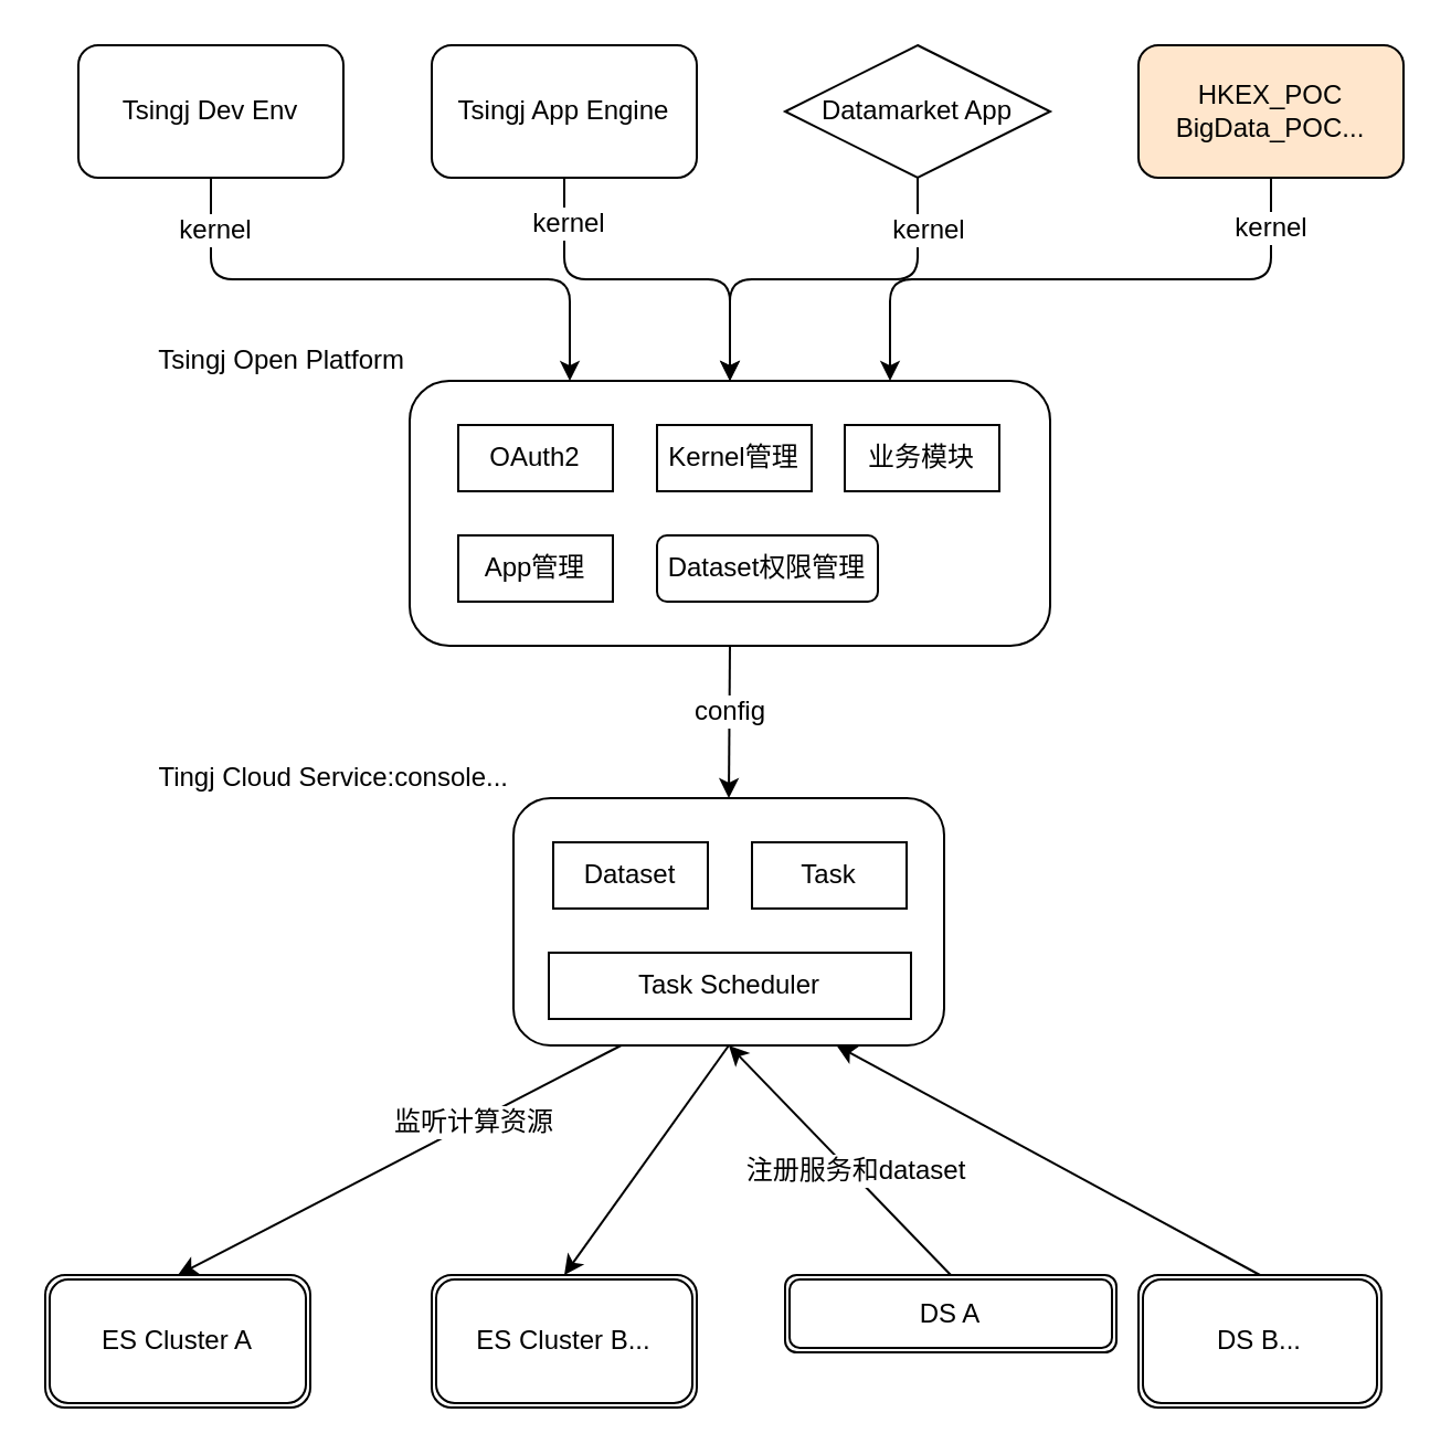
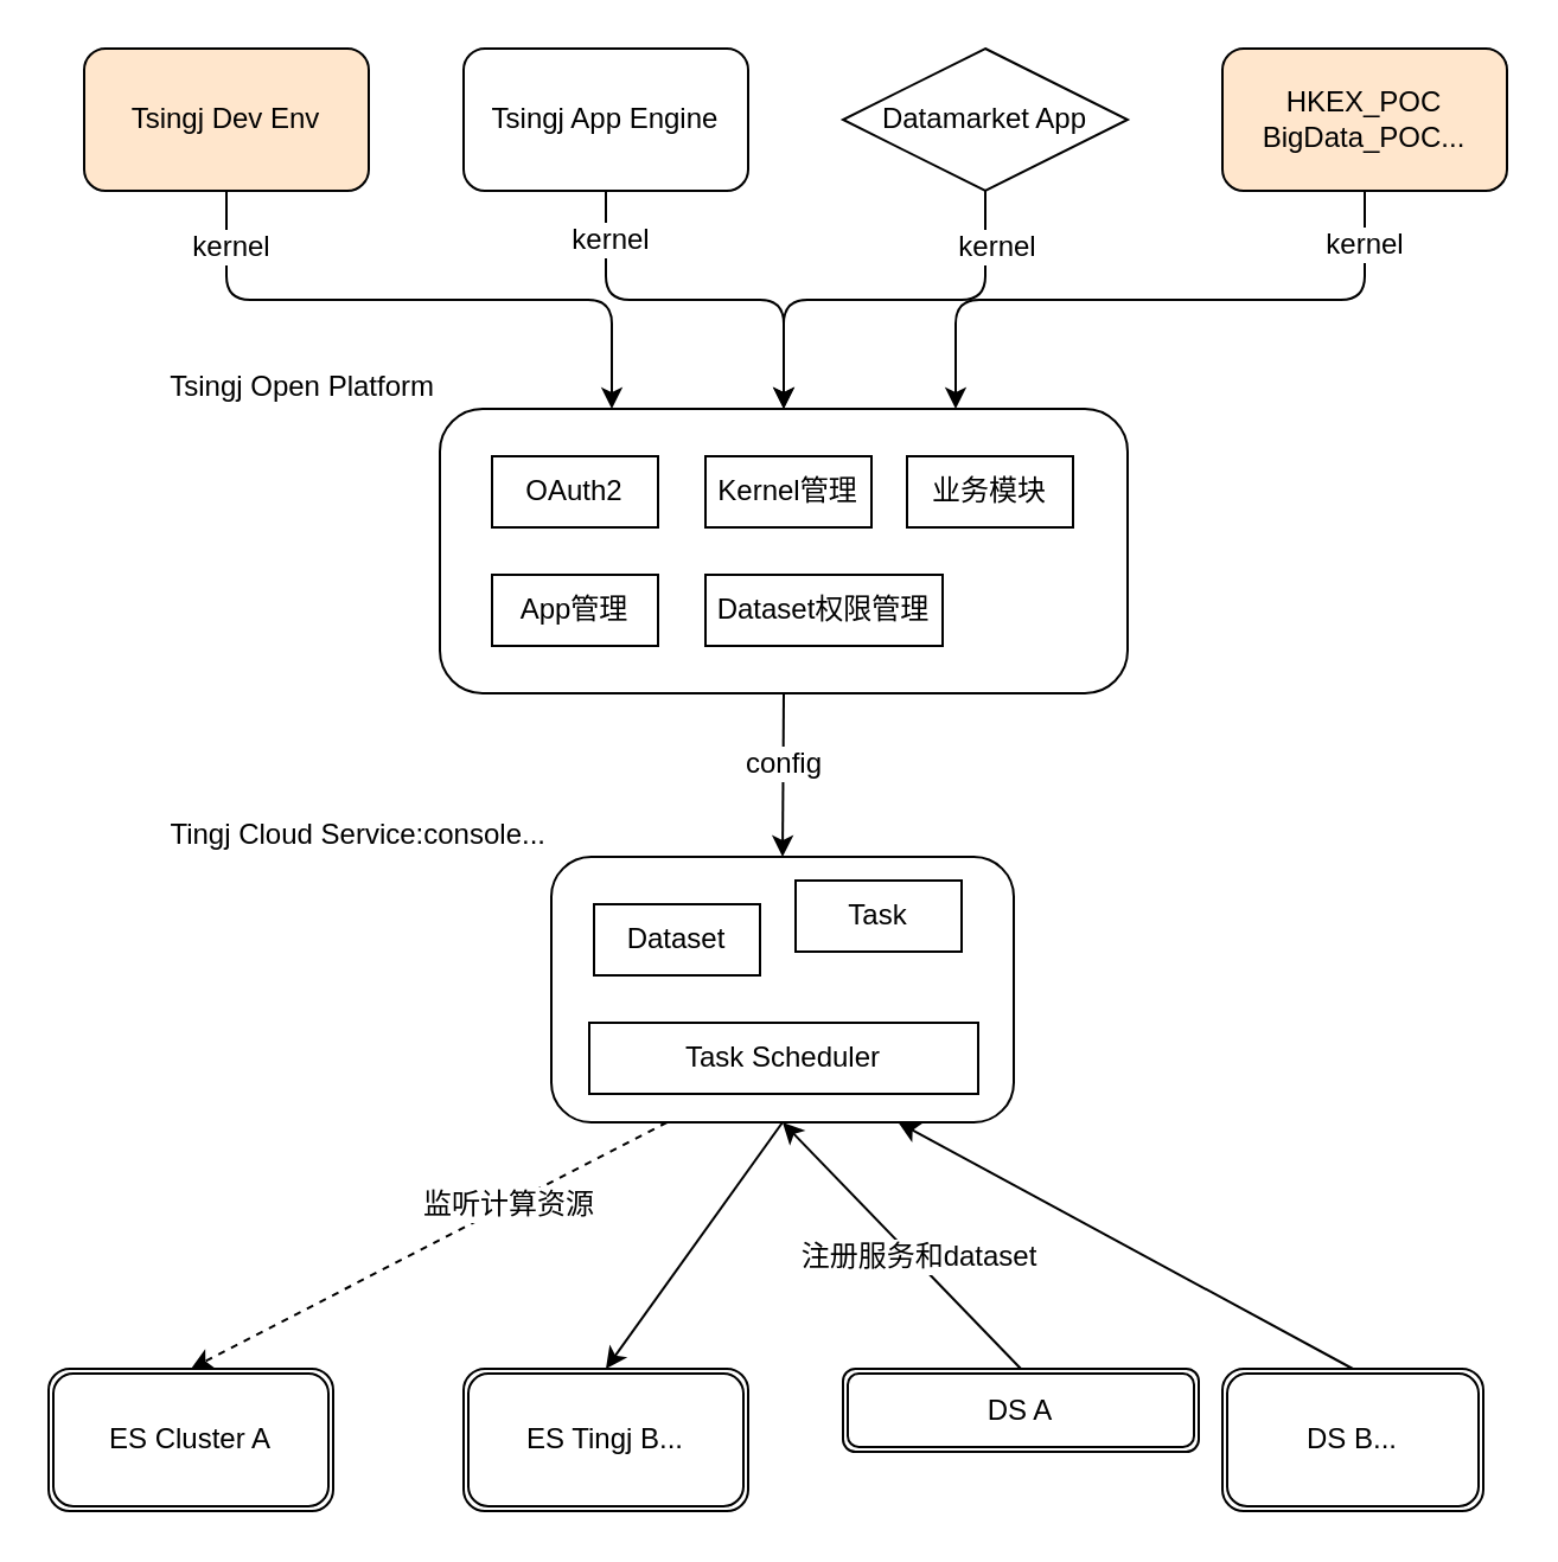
- <mxCell id="7" value="Tsingj Dev Env" style="rounded=1;whiteSpace=wrap;html=1;" vertex="1" parent="1"><mxGeometry x="35" y="20" width="120" height="60" as="geometry" /></mxCell>
+ <mxCell id="7" value="Tsingj Dev Env" style="rounded=1;whiteSpace=wrap;html=1;fillColor=#ffe6cc;" vertex="1" parent="1"><mxGeometry x="35" y="20" width="120" height="60" as="geometry" /></mxCell>
- <mxCell id="6" value="Dataset权限管理" style="whiteSpace=wrap;html=1;rounded=1;" vertex="1" parent="1"><mxGeometry x="297" y="242" width="100" height="30" as="geometry" /></mxCell>
+ <mxCell id="6" value="Dataset权限管理" style="rounded=0;whiteSpace=wrap;html=1;" vertex="1" parent="1"><mxGeometry x="297" y="242" width="100" height="30" as="geometry" /></mxCell>
- <mxCell id="33" value="Task" style="rounded=0;whiteSpace=wrap;html=1;" vertex="1" parent="1"><mxGeometry x="340" y="381" width="70" height="30" as="geometry" /></mxCell>
+ <mxCell id="33" value="Task" style="rounded=0;whiteSpace=wrap;html=1;" vertex="1" parent="1"><mxGeometry x="335" y="371" width="70" height="30" as="geometry" /></mxCell>
- <mxCell id="26" value="" style="endArrow=classic;html=1;entryX=0.5;entryY=0;entryDx=0;entryDy=0;exitX=0.25;exitY=1;exitDx=0;exitDy=0;" edge="1" parent="1" source="19" target="20"><mxGeometry width="50" height="50" relative="1" as="geometry"><mxPoint x="295" y="440" as="sourcePoint" /><mxPoint x="345" y="390" as="targetPoint" /></mxGeometry></mxCell>
+ <mxCell id="26" value="" style="endArrow=classic;html=1;entryX=0.5;entryY=0;entryDx=0;entryDy=0;exitX=0.25;exitY=1;exitDx=0;exitDy=0;dashed=1;" edge="1" parent="1" source="19" target="20"><mxGeometry width="50" height="50" relative="1" as="geometry"><mxPoint x="295" y="440" as="sourcePoint" /><mxPoint x="345" y="390" as="targetPoint" /></mxGeometry></mxCell>
- <mxCell id="21" value="ES Cluster B..." style="shape=ext;double=1;rounded=1;whiteSpace=wrap;html=1;" vertex="1" parent="1"><mxGeometry x="195" y="577" width="120" height="60" as="geometry" /></mxCell>
+ <mxCell id="21" value="ES Tingj B..." style="shape=ext;double=1;rounded=1;whiteSpace=wrap;html=1;" vertex="1" parent="1"><mxGeometry x="195" y="577" width="120" height="60" as="geometry" /></mxCell>
